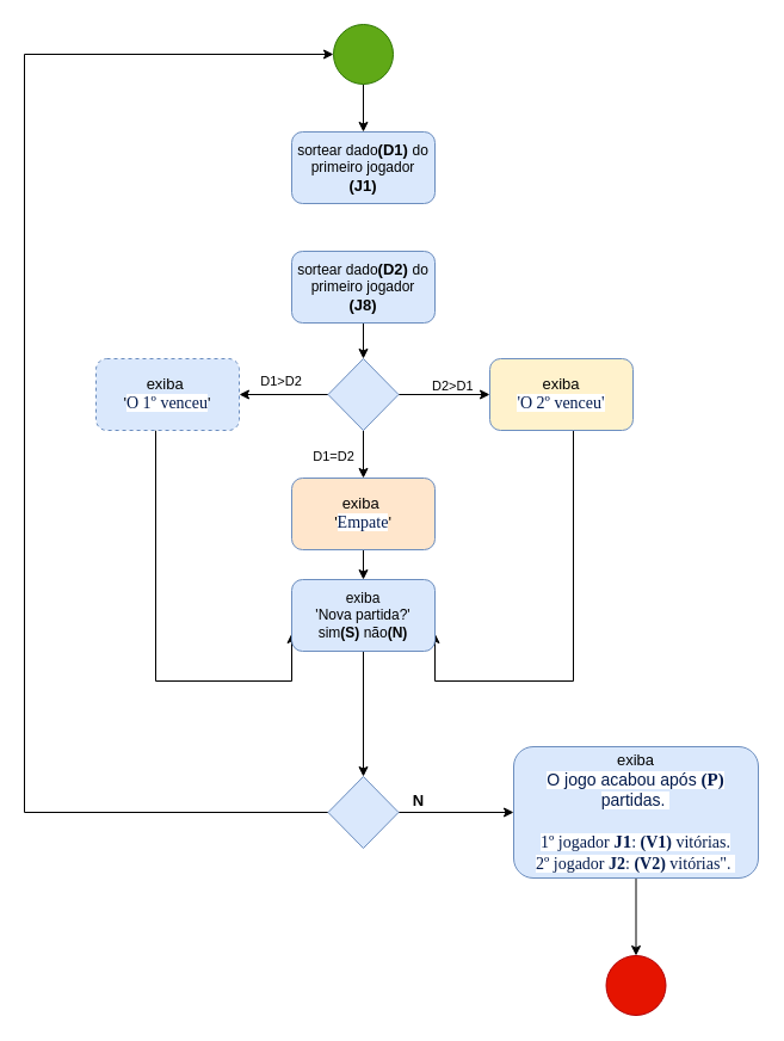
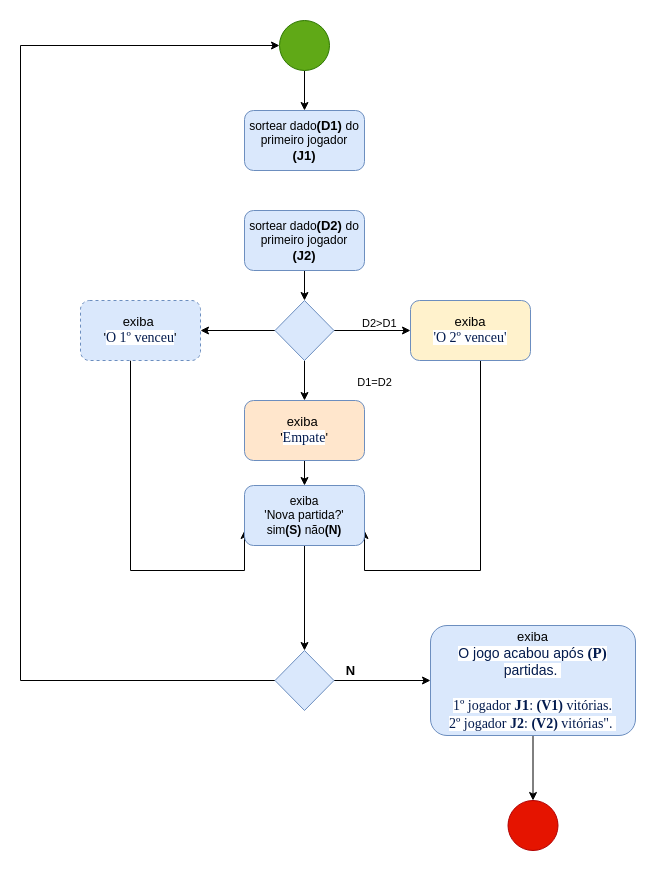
- <mxCell id="6" value="sortear dado&lt;b&gt;&lt;font style=&quot;font-size: 13px&quot;&gt;(D2) &lt;/font&gt;&lt;/b&gt;do primeiro jogador&lt;br&gt;&lt;b&gt;&lt;font style=&quot;font-size: 13px&quot;&gt;(J8)&lt;/font&gt;&lt;/b&gt;" style="rounded=1;whiteSpace=wrap;html=1;fillColor=#dae8fc;strokeColor=#6c8ebf;" vertex="1" parent="1"><mxGeometry x="244" y="210" width="120" height="60" as="geometry" /></mxCell>
+ <mxCell id="6" value="sortear dado&lt;b&gt;&lt;font style=&quot;font-size: 13px&quot;&gt;(D2) &lt;/font&gt;&lt;/b&gt;do primeiro jogador&lt;br&gt;&lt;b&gt;&lt;font style=&quot;font-size: 13px&quot;&gt;(J2)&lt;/font&gt;&lt;/b&gt;" style="rounded=1;whiteSpace=wrap;html=1;fillColor=#dae8fc;strokeColor=#6c8ebf;" vertex="1" parent="1"><mxGeometry x="244" y="210" width="120" height="60" as="geometry" /></mxCell>
- <mxCell id="17" value="&lt;font style=&quot;font-size: 11px&quot;&gt;&lt;br&gt;D1&amp;gt;D2&lt;/font&gt;" style="text;html=1;align=center;verticalAlign=middle;resizable=0;points=[];autosize=1;strokeColor=none;fillColor=none;fontSize=13;" vertex="1" parent="1"><mxGeometry x="210" y="290" width="50" height="40" as="geometry" /></mxCell>
- <mxCell id="19" value="&lt;br&gt;D1=D2" style="text;html=1;align=center;verticalAlign=middle;resizable=0;points=[];autosize=1;strokeColor=none;fillColor=none;fontSize=11;" vertex="1" parent="1"><mxGeometry x="254" y="360" width="50" height="30" as="geometry" /></mxCell>
+ <mxCell id="19" value="&lt;br&gt;D1=D2" style="text;html=1;align=center;verticalAlign=middle;resizable=0;points=[];autosize=1;strokeColor=none;fillColor=none;fontSize=11;" vertex="1" parent="1"><mxGeometry x="349" y="360" width="50" height="30" as="geometry" /></mxCell>
